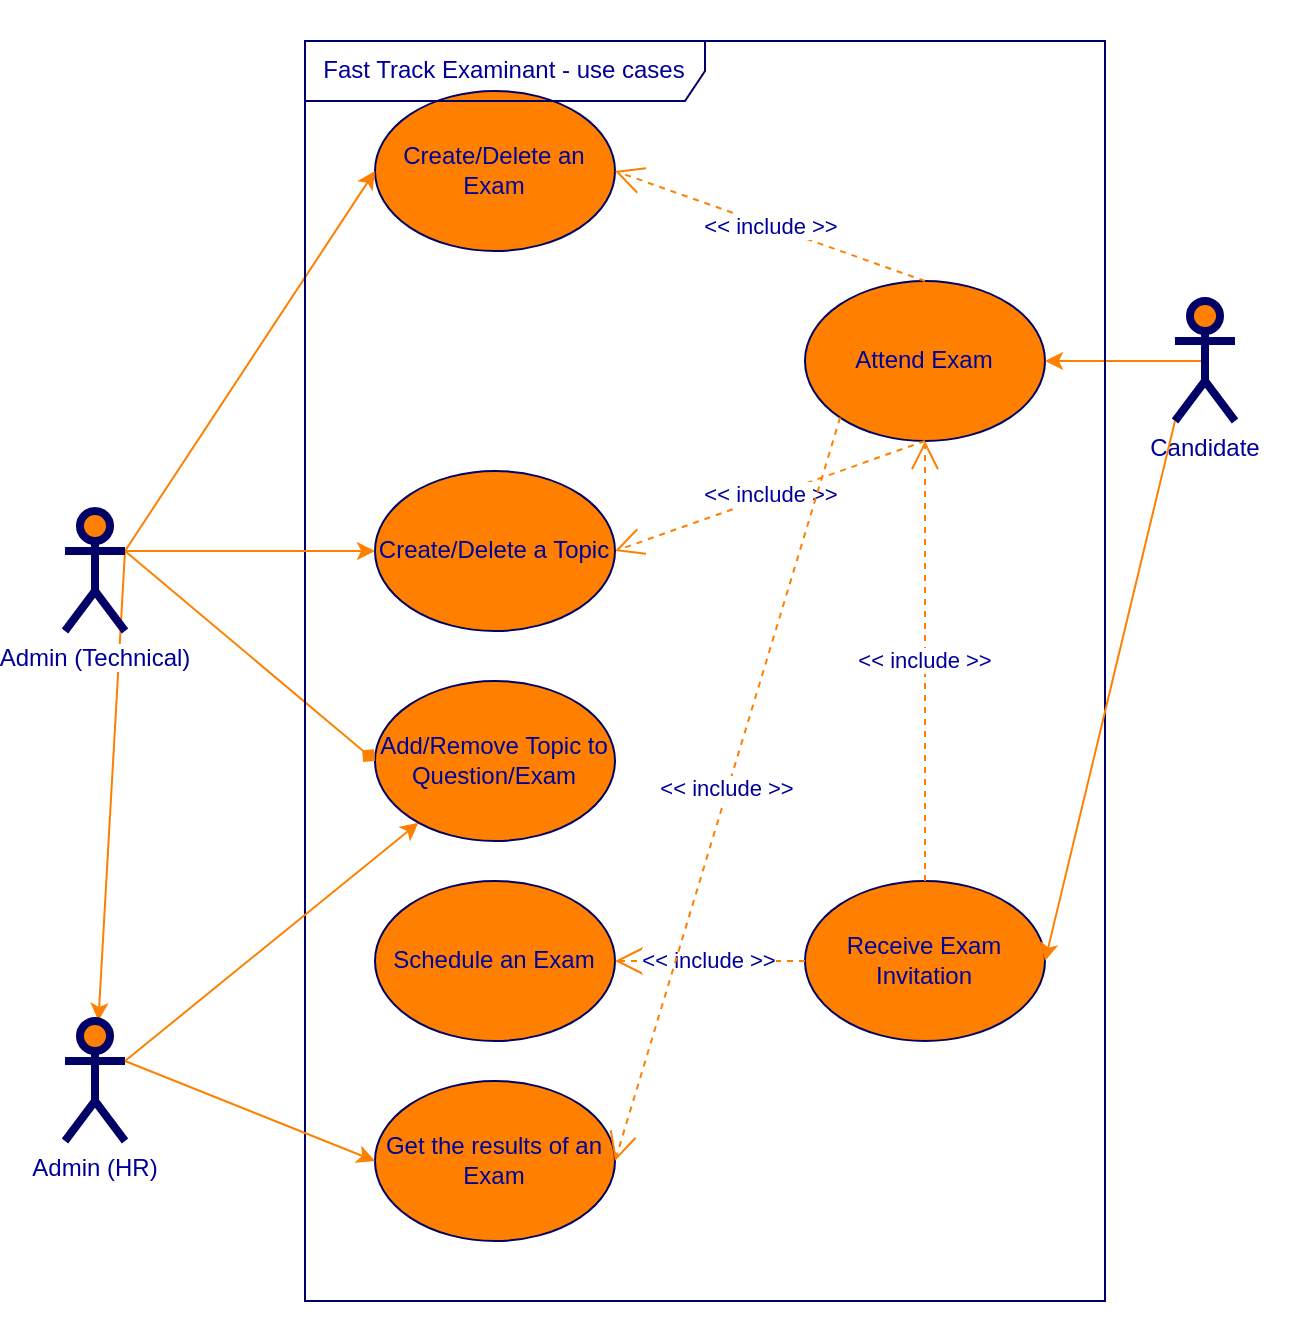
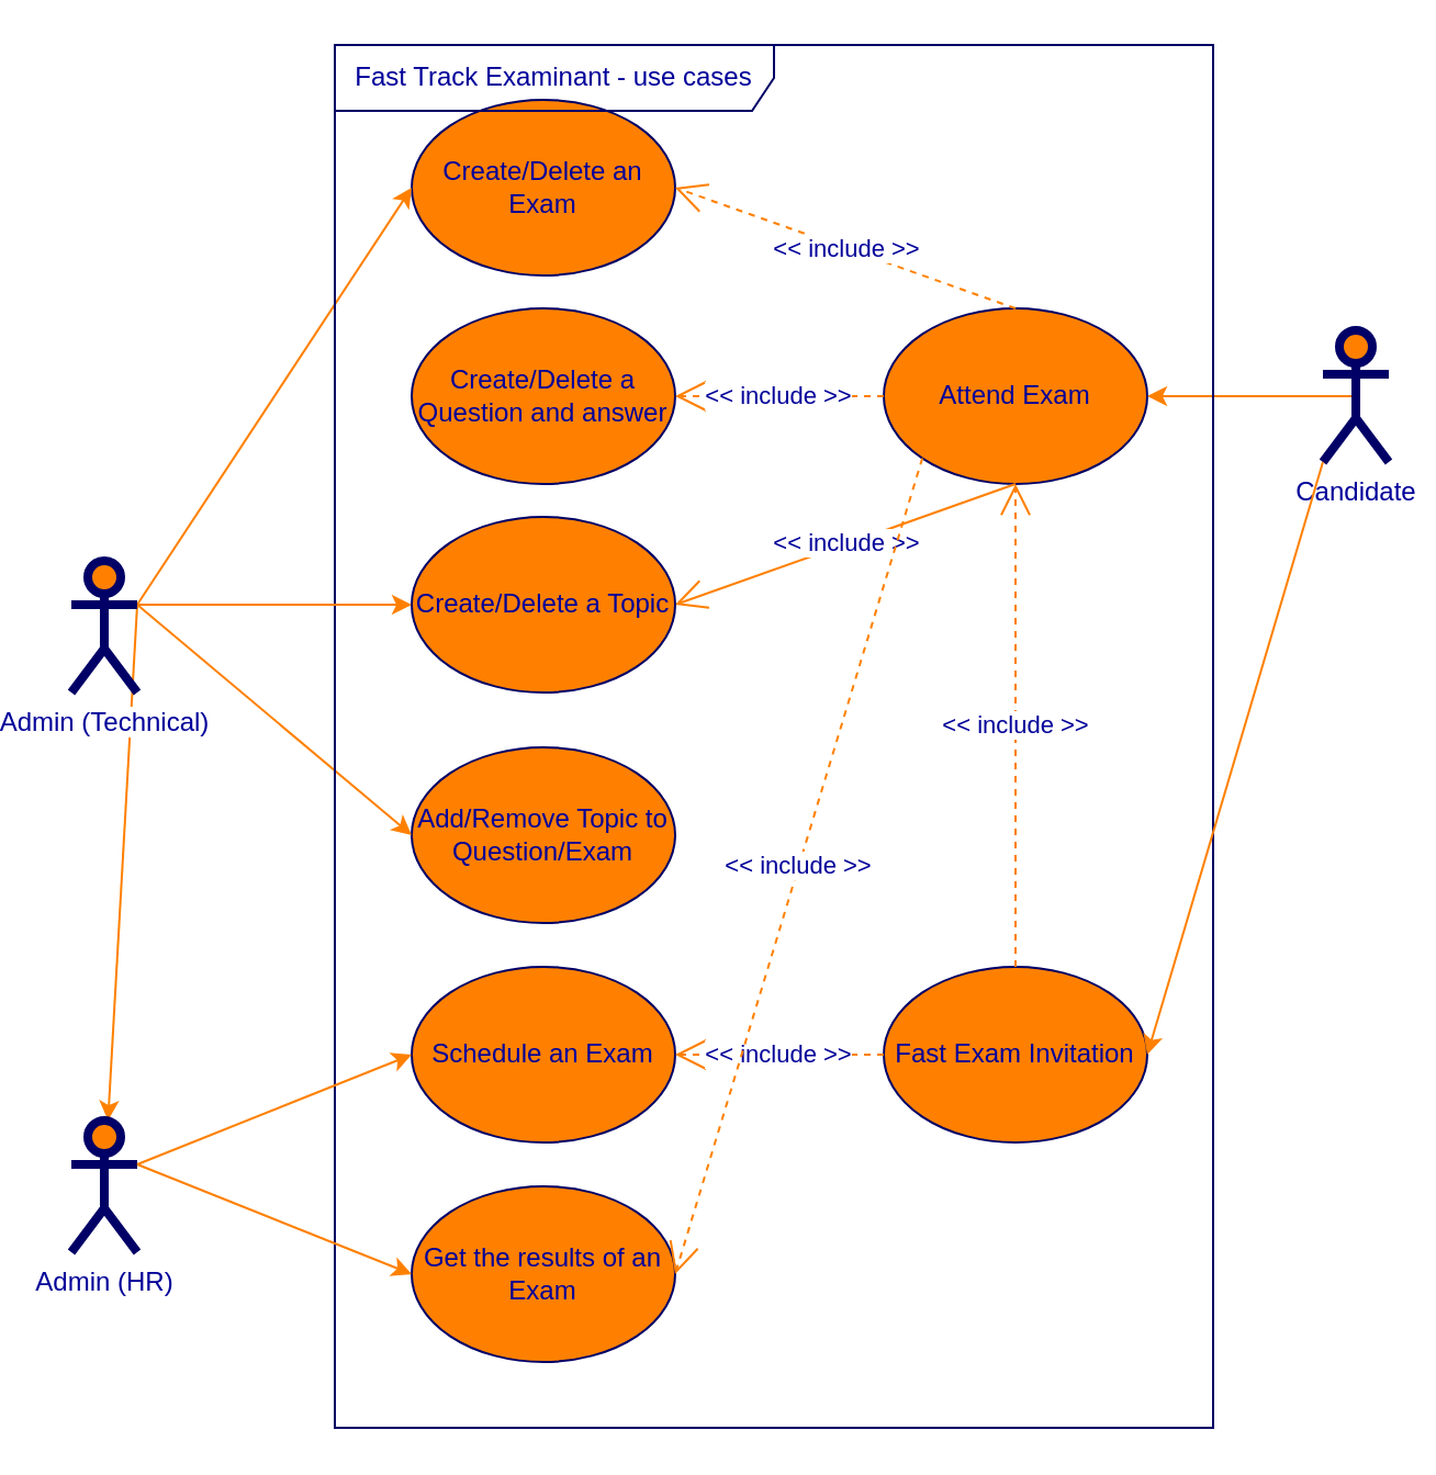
+ <mxCell id="3" value="Create/Delete a Question and answer" style="ellipse;whiteSpace=wrap;html=1;fillColor=#FF8000;strokeColor=#000066;fontColor=#000099;" parent="1" vertex="1"><mxGeometry x="175" y="140" width="120" height="80" as="geometry" /></mxCell>
+ <mxCell id="15" value="&amp;lt;&amp;lt; include &amp;gt;&amp;gt;" style="endArrow=open;endSize=12;dashed=1;html=1;entryX=1;entryY=0.5;fontColor=#000099;strokeColor=#FF8000;entryDx=0;entryDy=0;exitX=0;exitY=0.5;exitDx=0;exitDy=0;" edge="1" parent="1" source="4" target="3"><mxGeometry width="160" relative="1" as="geometry"><mxPoint x="470" y="145" as="sourcePoint" /><mxPoint x="305" y="95" as="targetPoint" /></mxGeometry></mxCell>
- <mxCell id="11" value="Candidate" style="shape=umlActor;verticalLabelPosition=bottom;labelBackgroundColor=#ffffff;verticalAlign=top;html=1;strokeWidth=4;fillColor=#FF8000;strokeColor=#000066;fontColor=#000099;" parent="1" vertex="1"><mxGeometry x="575" y="150" width="30" height="60" as="geometry" /></mxCell>
+ <mxCell id="11" value="Candidate" style="shape=umlActor;verticalLabelPosition=bottom;labelBackgroundColor=#ffffff;verticalAlign=top;html=1;strokeWidth=4;fillColor=#FF8000;strokeColor=#000066;fontColor=#000099;" parent="1" vertex="1"><mxGeometry x="590" y="150" width="30" height="60" as="geometry" /></mxCell>
- <mxCell id="16" value="&amp;lt;&amp;lt; include &amp;gt;&amp;gt;" style="endArrow=open;endSize=12;dashed=1;html=1;exitX=0.5;exitY=1;entryX=1;entryY=0.5;fontColor=#000099;strokeColor=#FF8000;entryDx=0;entryDy=0;exitDx=0;exitDy=0;" edge="1" parent="1" source="4" target="17"><mxGeometry width="160" relative="1" as="geometry"><mxPoint x="427.574" y="213.284" as="sourcePoint" /><mxPoint x="305" y="365" as="targetPoint" /></mxGeometry></mxCell>
+ <mxCell id="16" value="&amp;lt;&amp;lt; include &amp;gt;&amp;gt;" style="endArrow=open;endSize=12;dashed=0;html=1;exitX=0.5;exitY=1;entryX=1;entryY=0.5;fontColor=#000099;strokeColor=#FF8000;entryDx=0;entryDy=0;exitDx=0;exitDy=0;" edge="1" parent="1" source="4" target="17"><mxGeometry width="160" relative="1" as="geometry"><mxPoint x="427.574" y="213.284" as="sourcePoint" /><mxPoint x="305" y="365" as="targetPoint" /></mxGeometry></mxCell>
- <mxCell id="8" style="edgeStyle=none;curved=1;html=1;exitX=1;exitY=0.333;exitPerimeter=0;jettySize=auto;orthogonalLoop=1;strokeColor=#FF8000;entryX=0;entryY=0.5;fontColor=#000099;endArrow=diamond;" parent="1" source="9" target="5" edge="1"><mxGeometry relative="1" as="geometry" /></mxCell>
+ <mxCell id="8" style="edgeStyle=none;curved=1;html=1;exitX=1;exitY=0.333;exitPerimeter=0;jettySize=auto;orthogonalLoop=1;strokeColor=#FF8000;entryX=0;entryY=0.5;fontColor=#000099;" parent="1" source="9" target="5" edge="1"><mxGeometry relative="1" as="geometry" /></mxCell>
- <mxCell id="21" style="edgeStyle=none;curved=1;html=1;exitX=1;exitY=0.333;exitPerimeter=0;jettySize=auto;orthogonalLoop=1;strokeColor=#FF8000;fontColor=#000099;exitDx=0;exitDy=0;" edge="1" parent="1" source="14" target="5"><mxGeometry relative="1" as="geometry"><mxPoint x="60" y="285" as="sourcePoint" /><mxPoint x="185" y="390" as="targetPoint" /></mxGeometry></mxCell>
+ <mxCell id="21" style="edgeStyle=none;curved=1;html=1;exitX=1;exitY=0.333;exitPerimeter=0;jettySize=auto;orthogonalLoop=1;strokeColor=#FF8000;entryX=0;entryY=0.5;fontColor=#000099;exitDx=0;exitDy=0;entryDx=0;entryDy=0;" edge="1" parent="1" source="14" target="19"><mxGeometry relative="1" as="geometry"><mxPoint x="60" y="285" as="sourcePoint" /><mxPoint x="185" y="390" as="targetPoint" /></mxGeometry></mxCell>
- <mxCell id="23" value="Receive Exam Invitation" style="ellipse;whiteSpace=wrap;html=1;fillColor=#FF8000;strokeColor=#000066;fontColor=#000099;" vertex="1" parent="1"><mxGeometry x="390" y="440" width="120" height="80" as="geometry" /></mxCell>
+ <mxCell id="23" value="Fast Exam Invitation" style="ellipse;whiteSpace=wrap;html=1;fillColor=#FF8000;strokeColor=#000066;fontColor=#000099;" vertex="1" parent="1"><mxGeometry x="390" y="440" width="120" height="80" as="geometry" /></mxCell>
